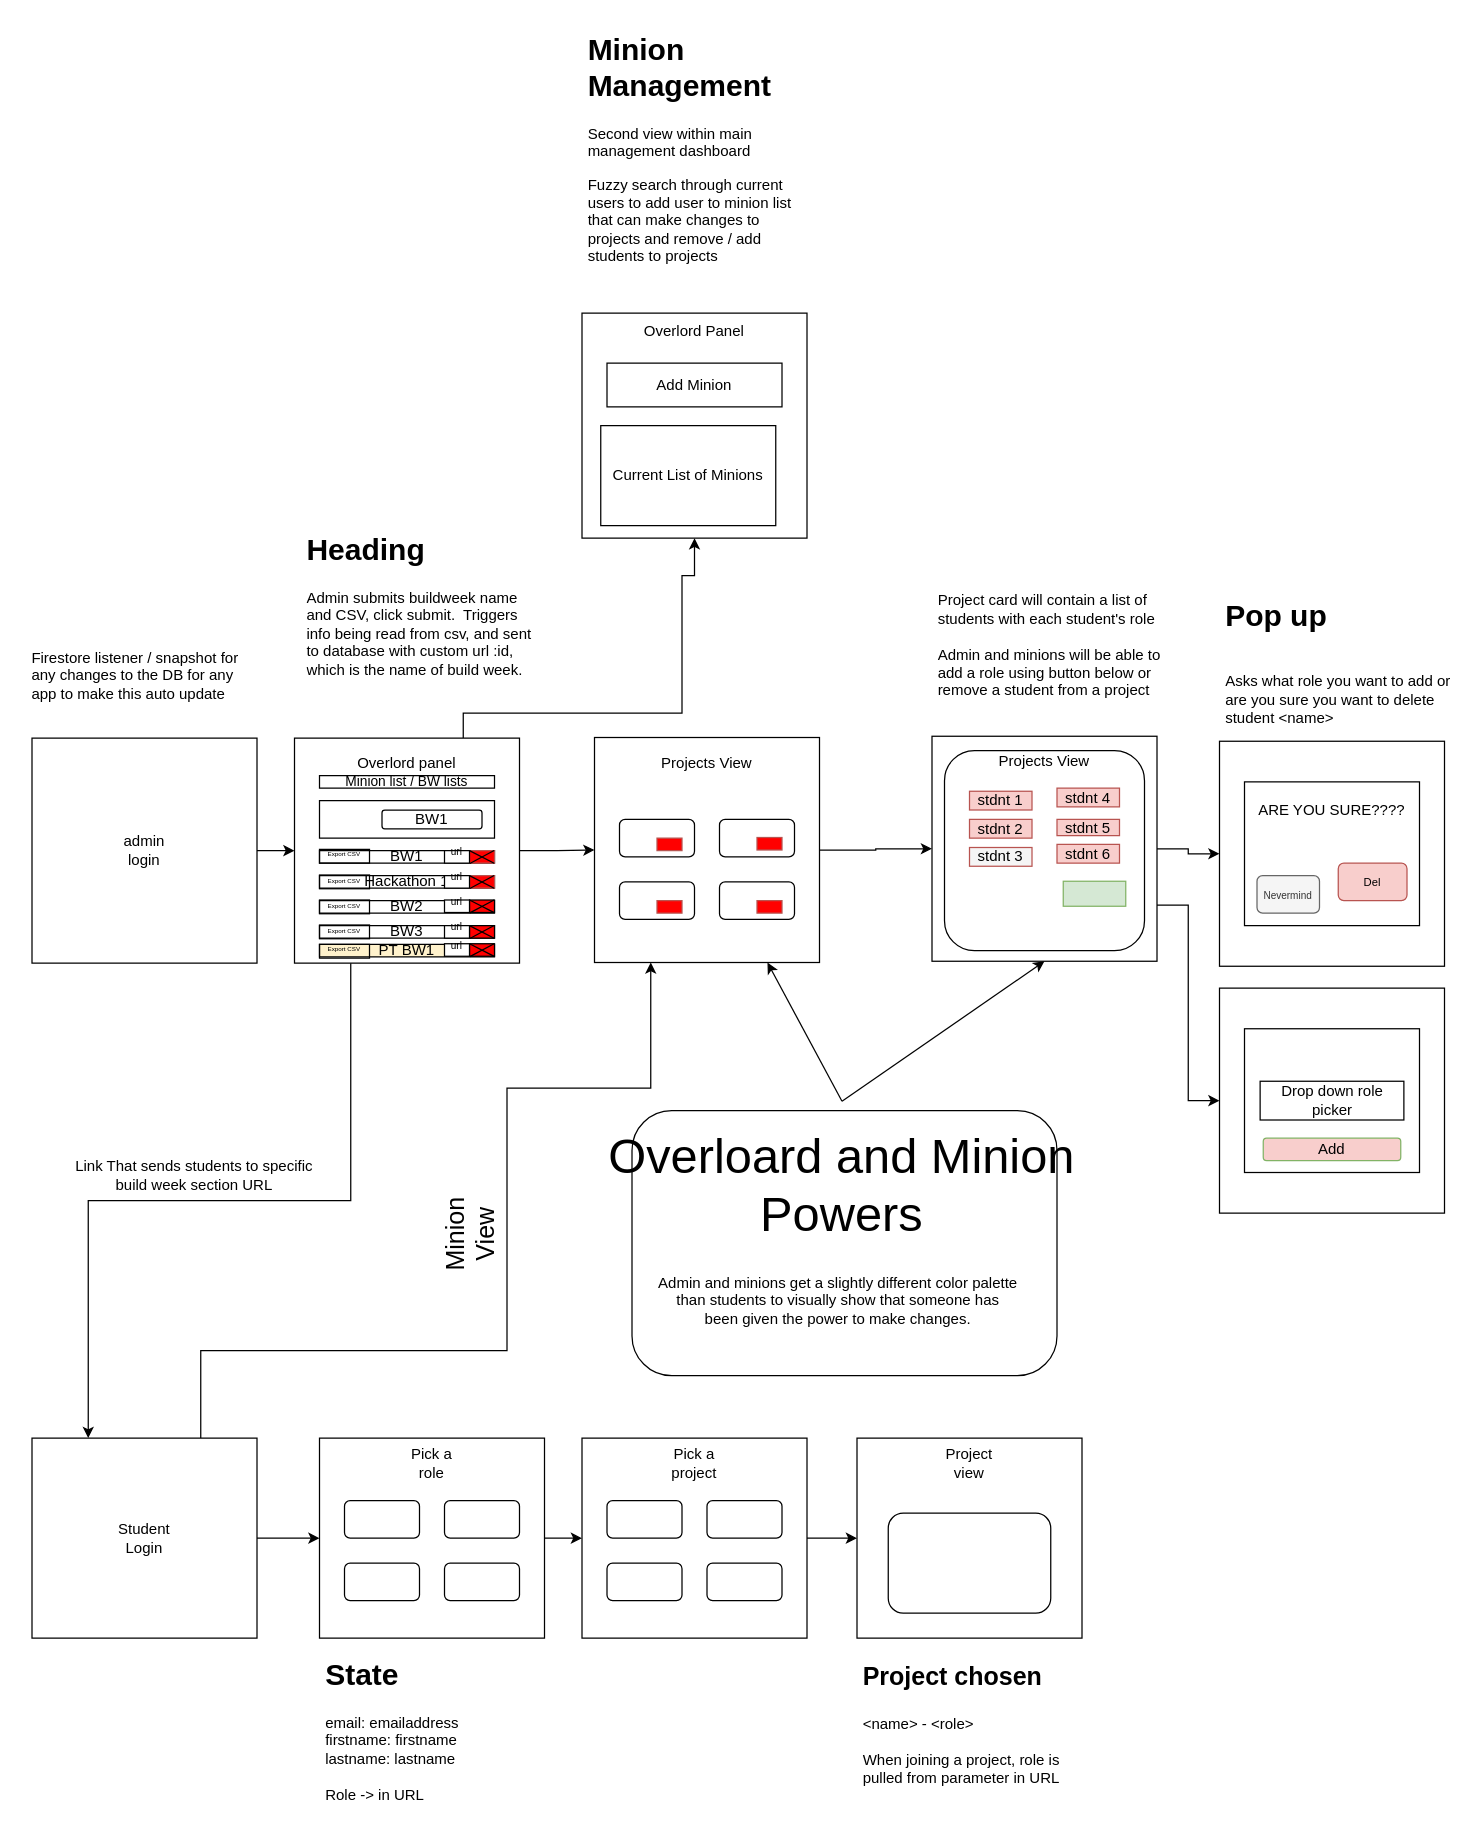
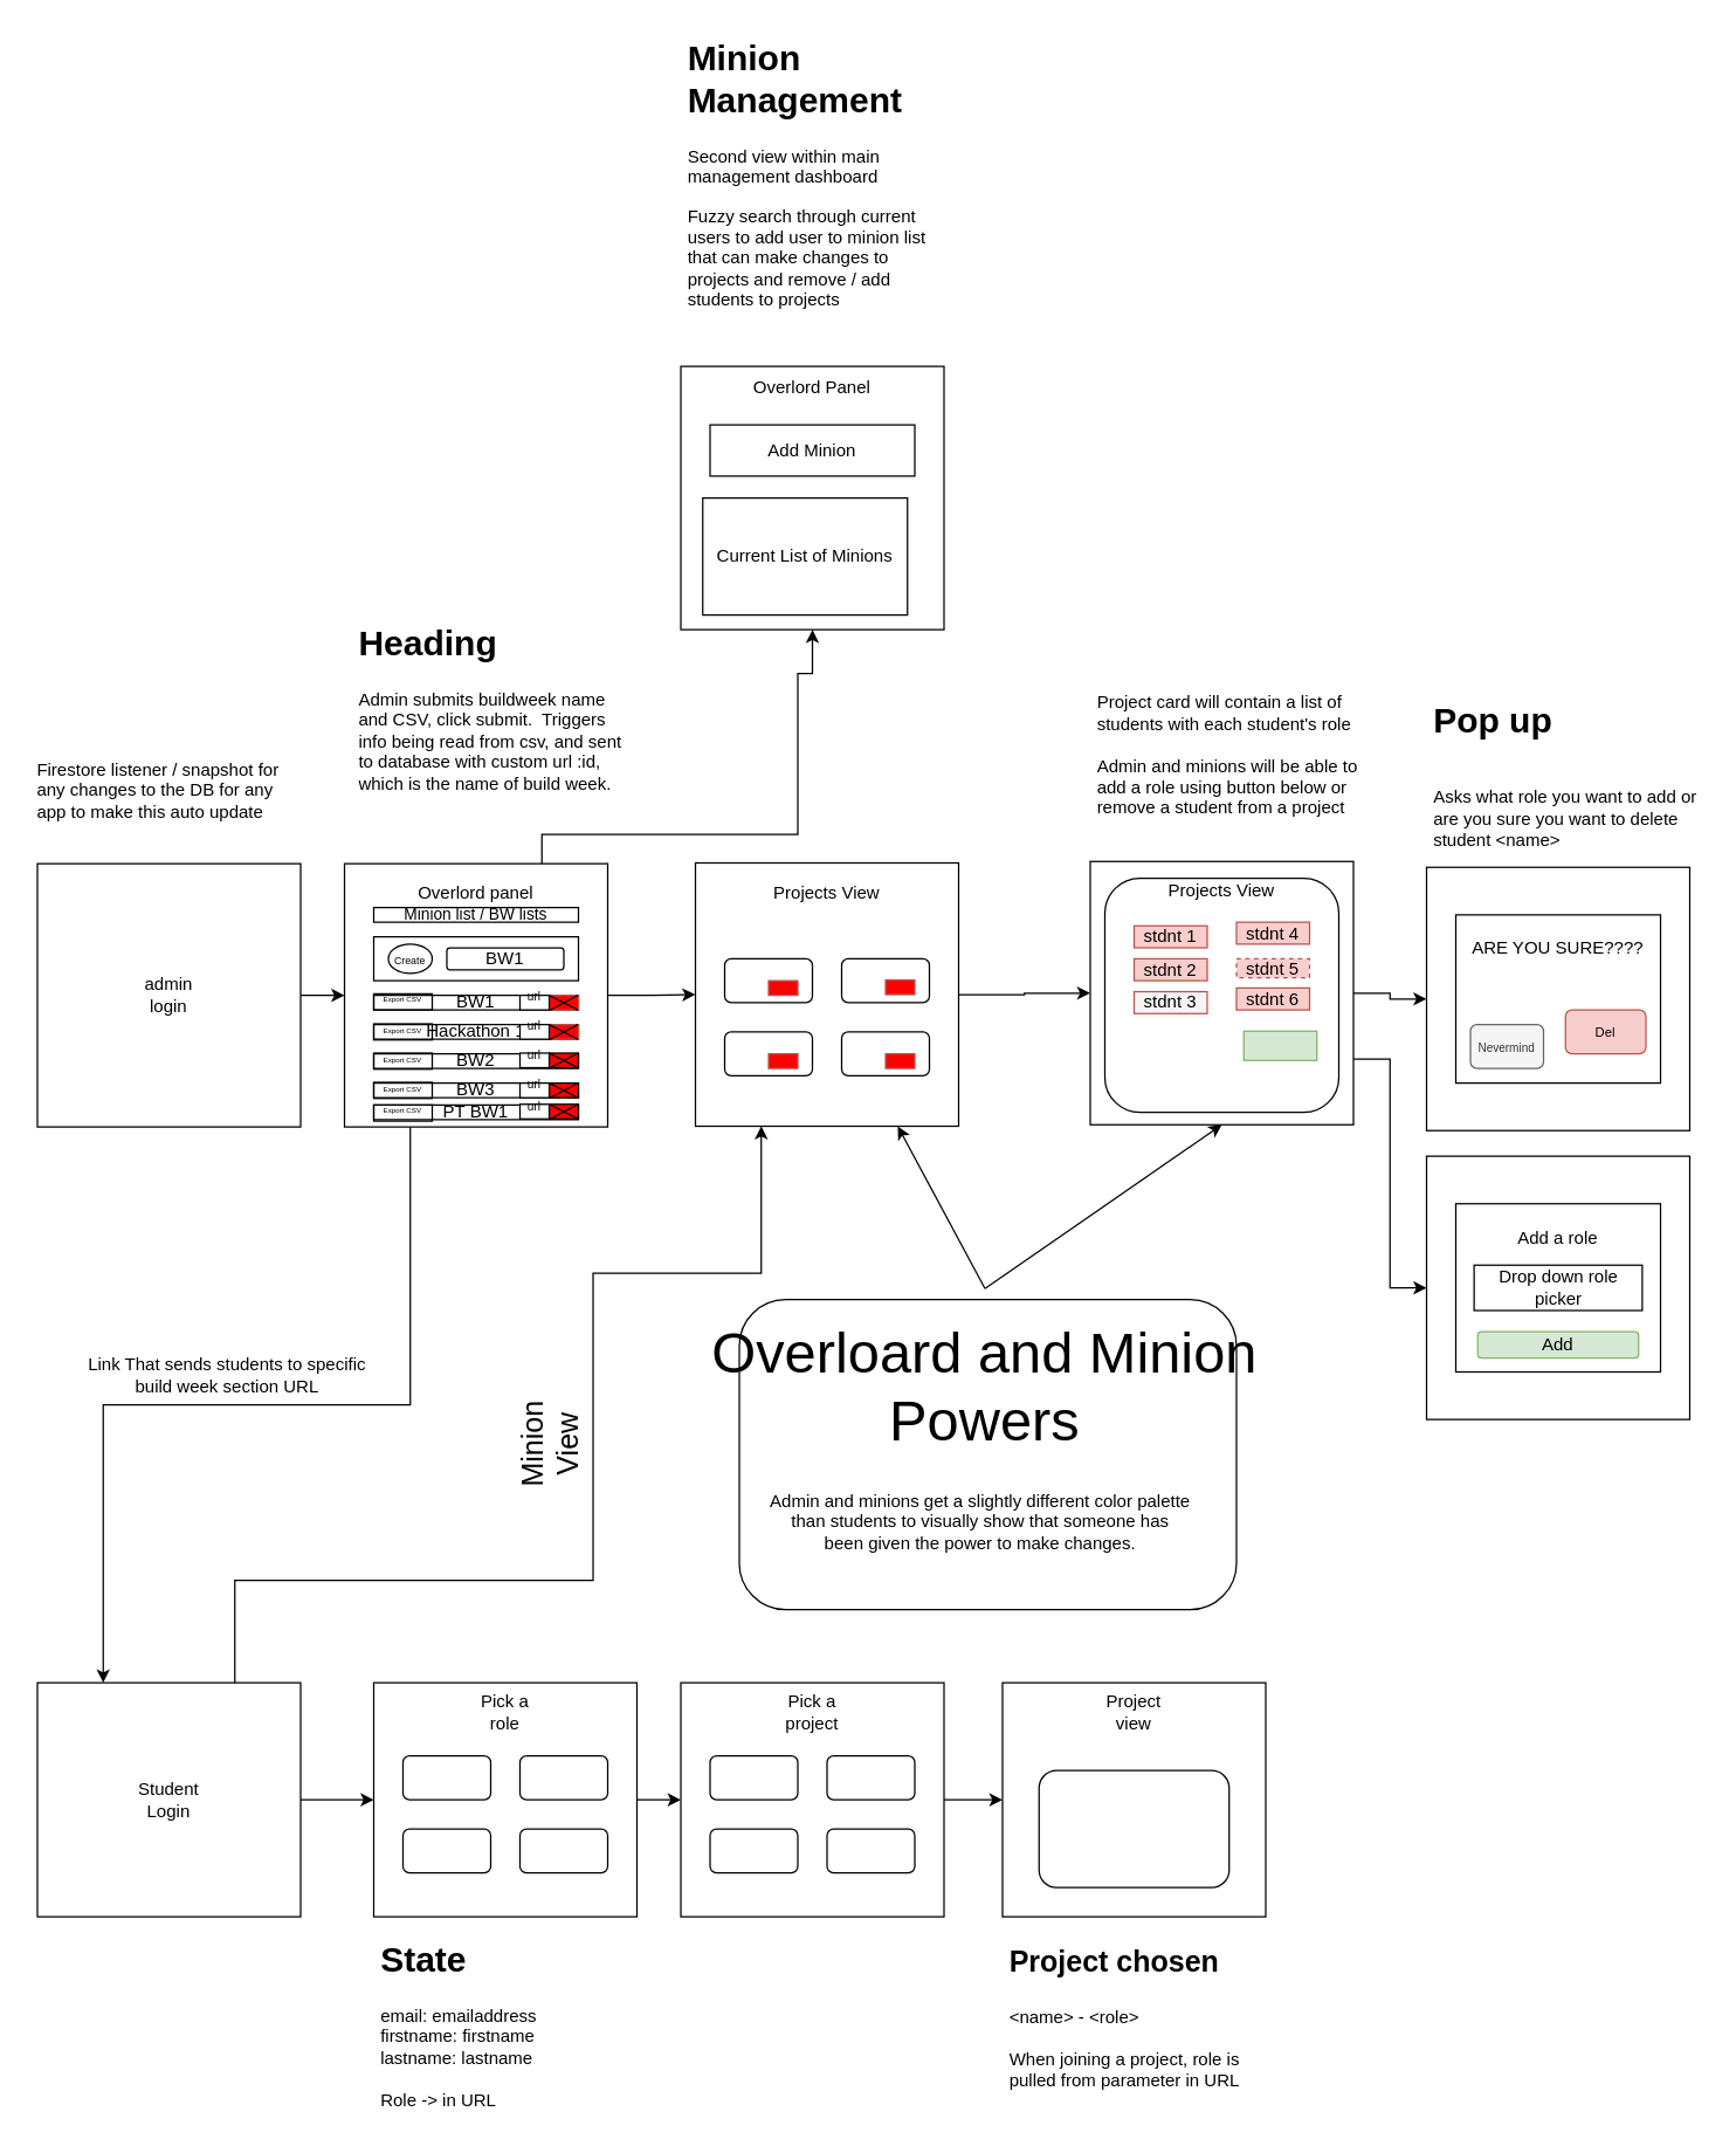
+ <mxCell id="43" value="&lt;font style=&quot;font-size: 7px&quot;&gt;Create&lt;/font&gt;" style="ellipse;whiteSpace=wrap;html=1;verticalAlign=middle;" vertex="1" parent="1"><mxGeometry x="265" y="645" width="30" height="20" as="geometry" /></mxCell>
- <mxCell id="86" value="stdnt 5" style="rounded=0;whiteSpace=wrap;html=1;fillColor=#f8cecc;strokeColor=#b85450;" vertex="1" parent="1"><mxGeometry x="845" y="655" width="50" height="13" as="geometry" /></mxCell>
+ <mxCell id="86" value="stdnt 5" style="rounded=0;whiteSpace=wrap;html=1;fillColor=#f8cecc;strokeColor=#b85450;dashed=1;" vertex="1" parent="1"><mxGeometry x="845" y="655" width="50" height="13" as="geometry" /></mxCell>
- <mxCell id="49" value="PT BW1" style="rounded=0;whiteSpace=wrap;html=1;fillColor=#fff2cc;" vertex="1" parent="1"><mxGeometry x="255" y="755" width="140" height="10" as="geometry" /></mxCell>
+ <mxCell id="49" value="PT BW1" style="rounded=0;whiteSpace=wrap;html=1;" vertex="1" parent="1"><mxGeometry x="255" y="755" width="140" height="10" as="geometry" /></mxCell>
+ <mxCell id="97" value="Add a role" style="text;html=1;strokeColor=none;fillColor=none;align=center;verticalAlign=middle;whiteSpace=wrap;rounded=0;" vertex="1" parent="1"><mxGeometry x="1005" y="835.5" width="120" height="20" as="geometry" /></mxCell>
- <mxCell id="98" value="Add" style="rounded=1;whiteSpace=wrap;html=1;fillColor=#f8cecc;strokeColor=#82b366;" vertex="1" parent="1"><mxGeometry x="1010" y="910" width="110" height="18" as="geometry" /></mxCell>
+ <mxCell id="98" value="Add" style="rounded=1;whiteSpace=wrap;html=1;fillColor=#d5e8d4;strokeColor=#82b366;" vertex="1" parent="1"><mxGeometry x="1010" y="910" width="110" height="18" as="geometry" /></mxCell>
